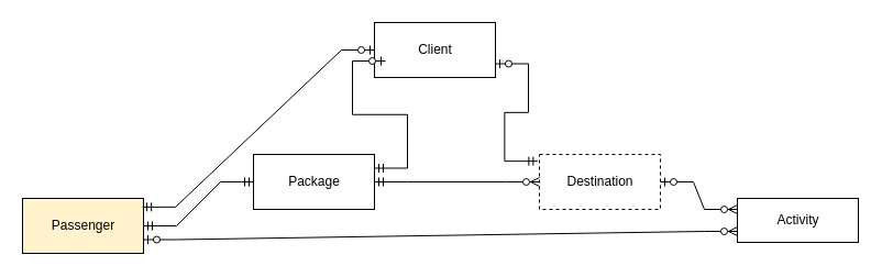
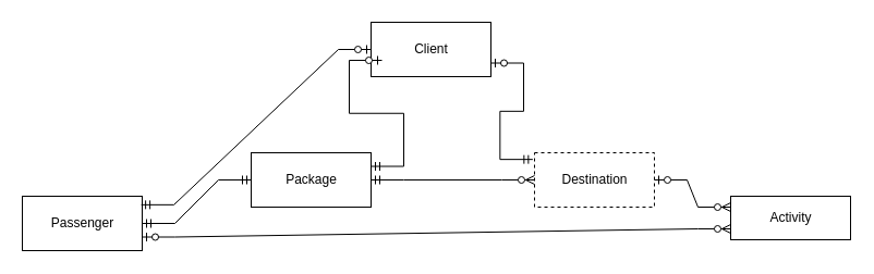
- <mxCell id="3" value="Passenger" style="html=1;fillColor=#fff2cc;" vertex="1" parent="1"><mxGeometry x="20" y="180" width="110" height="50" as="geometry" /></mxCell>
+ <mxCell id="3" value="Passenger" style="html=1;" vertex="1" parent="1"><mxGeometry x="20" y="180" width="110" height="50" as="geometry" /></mxCell>
